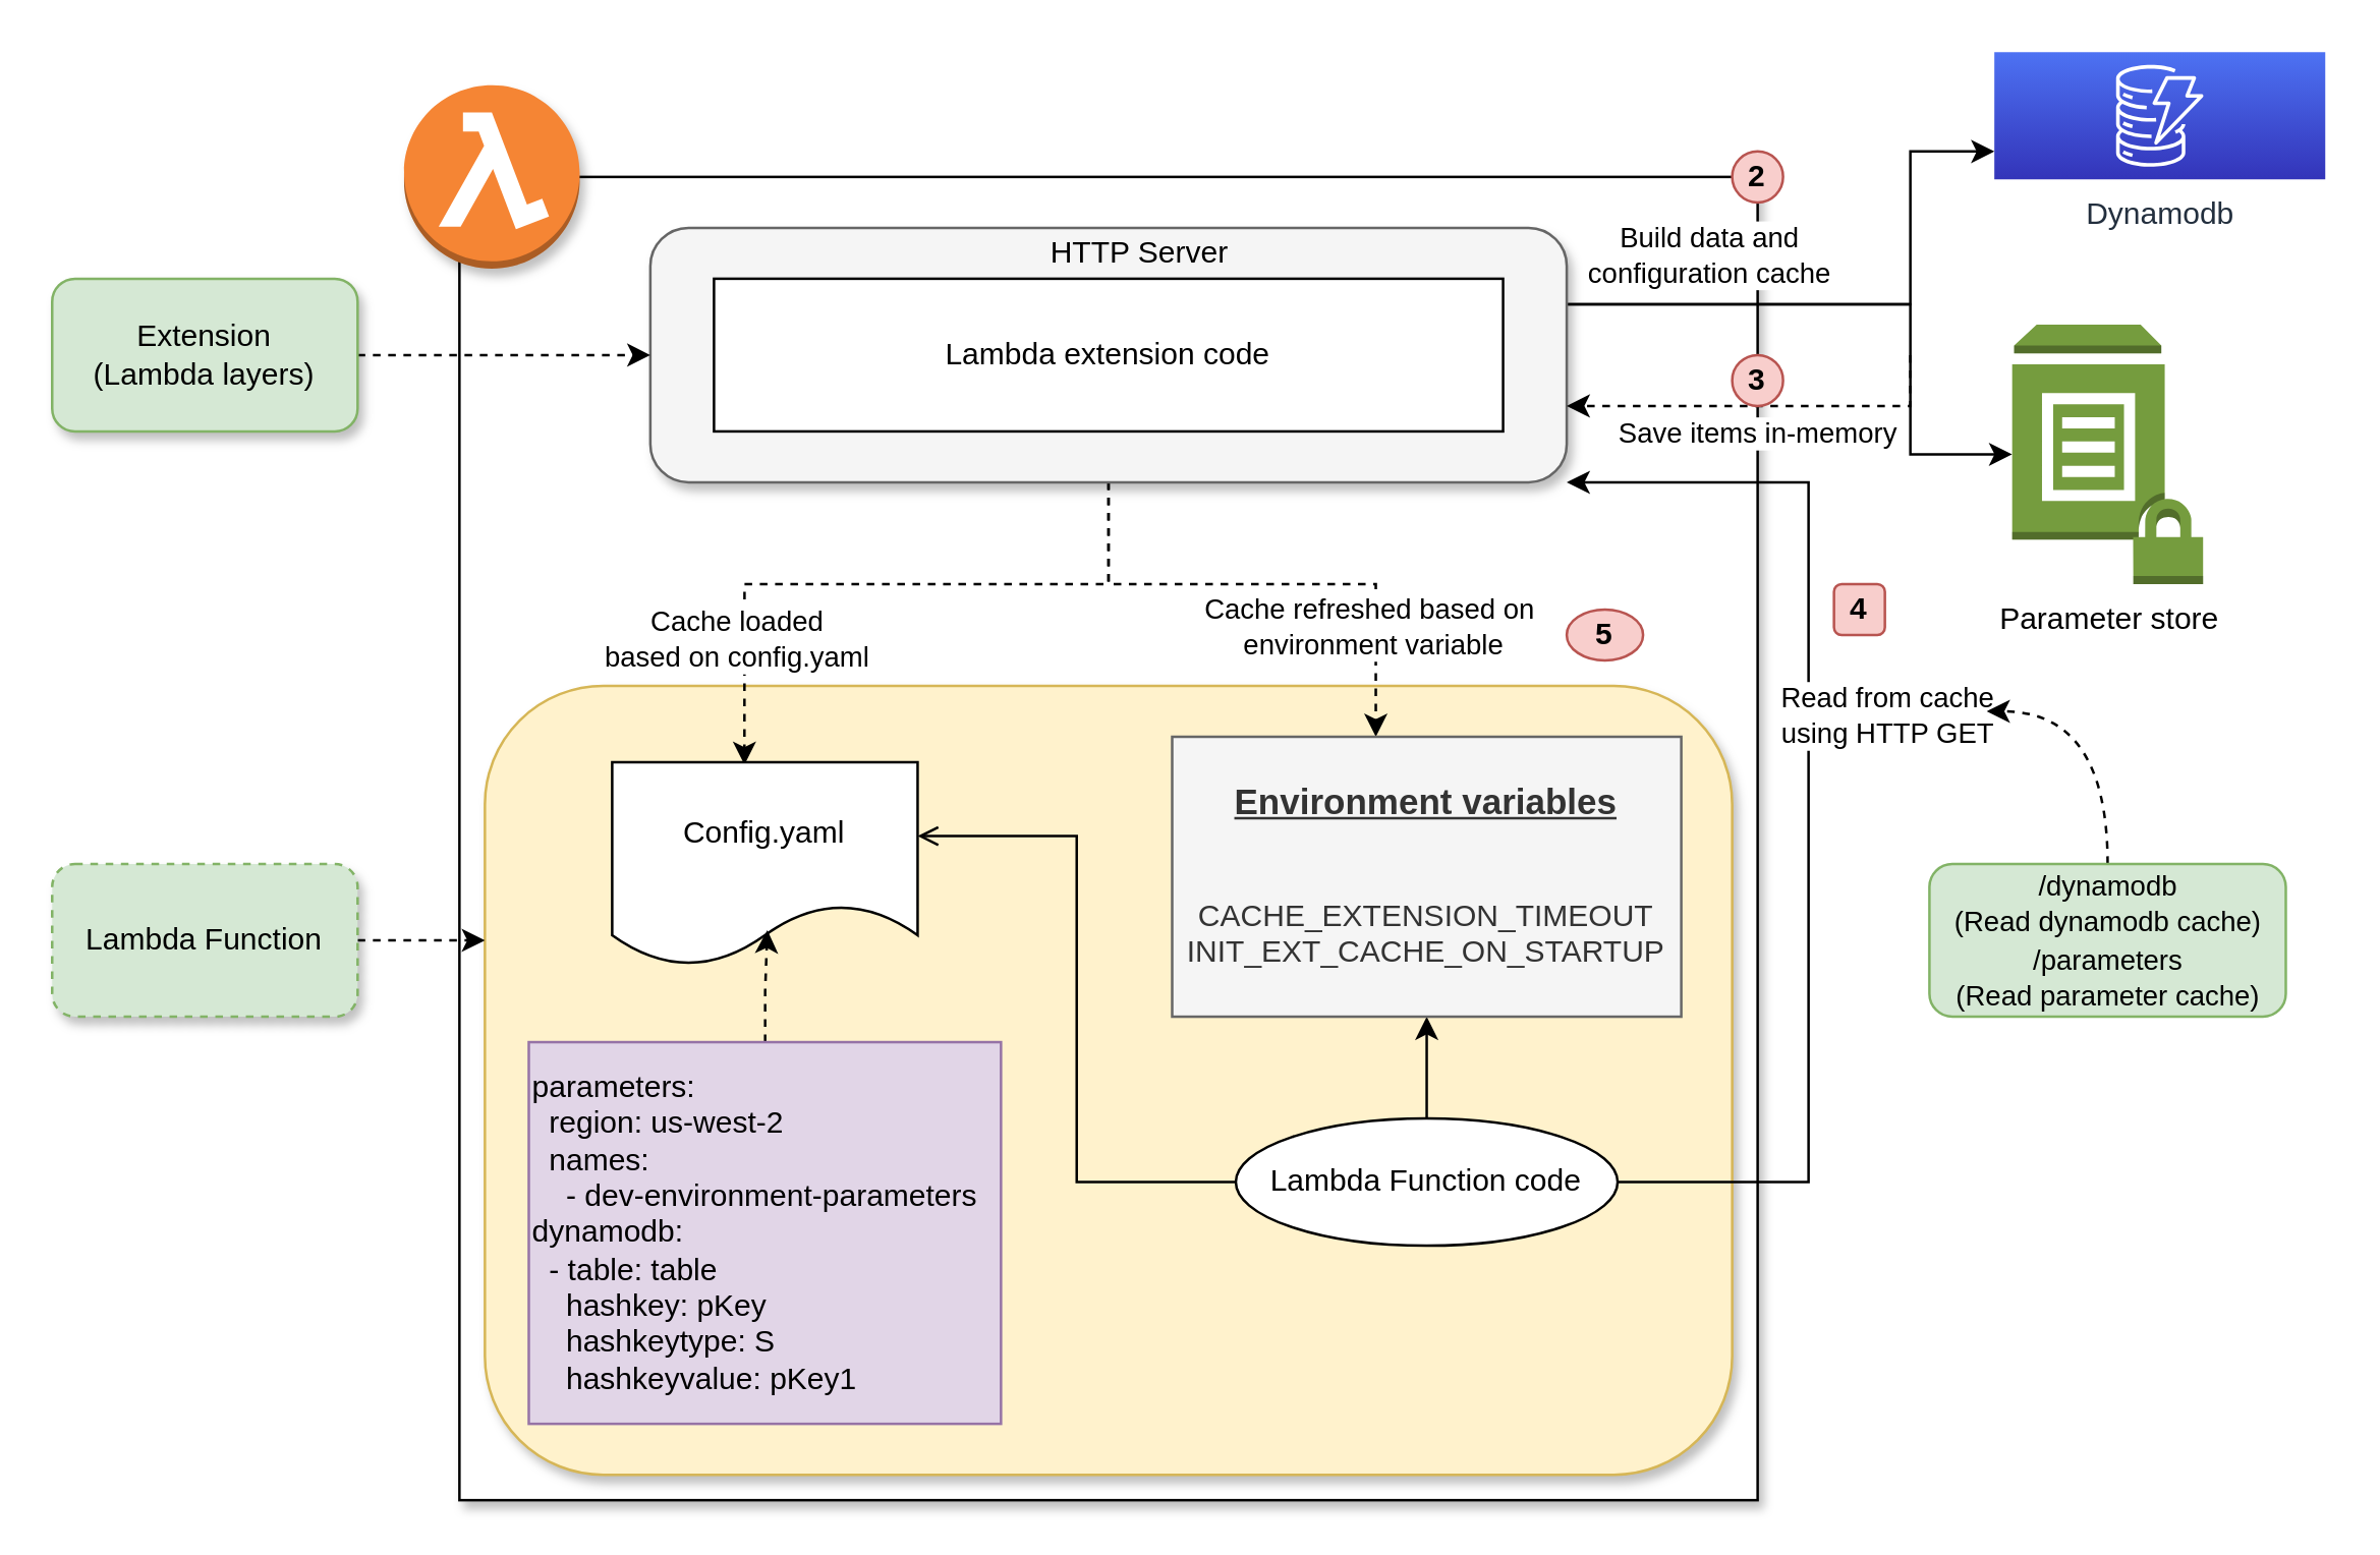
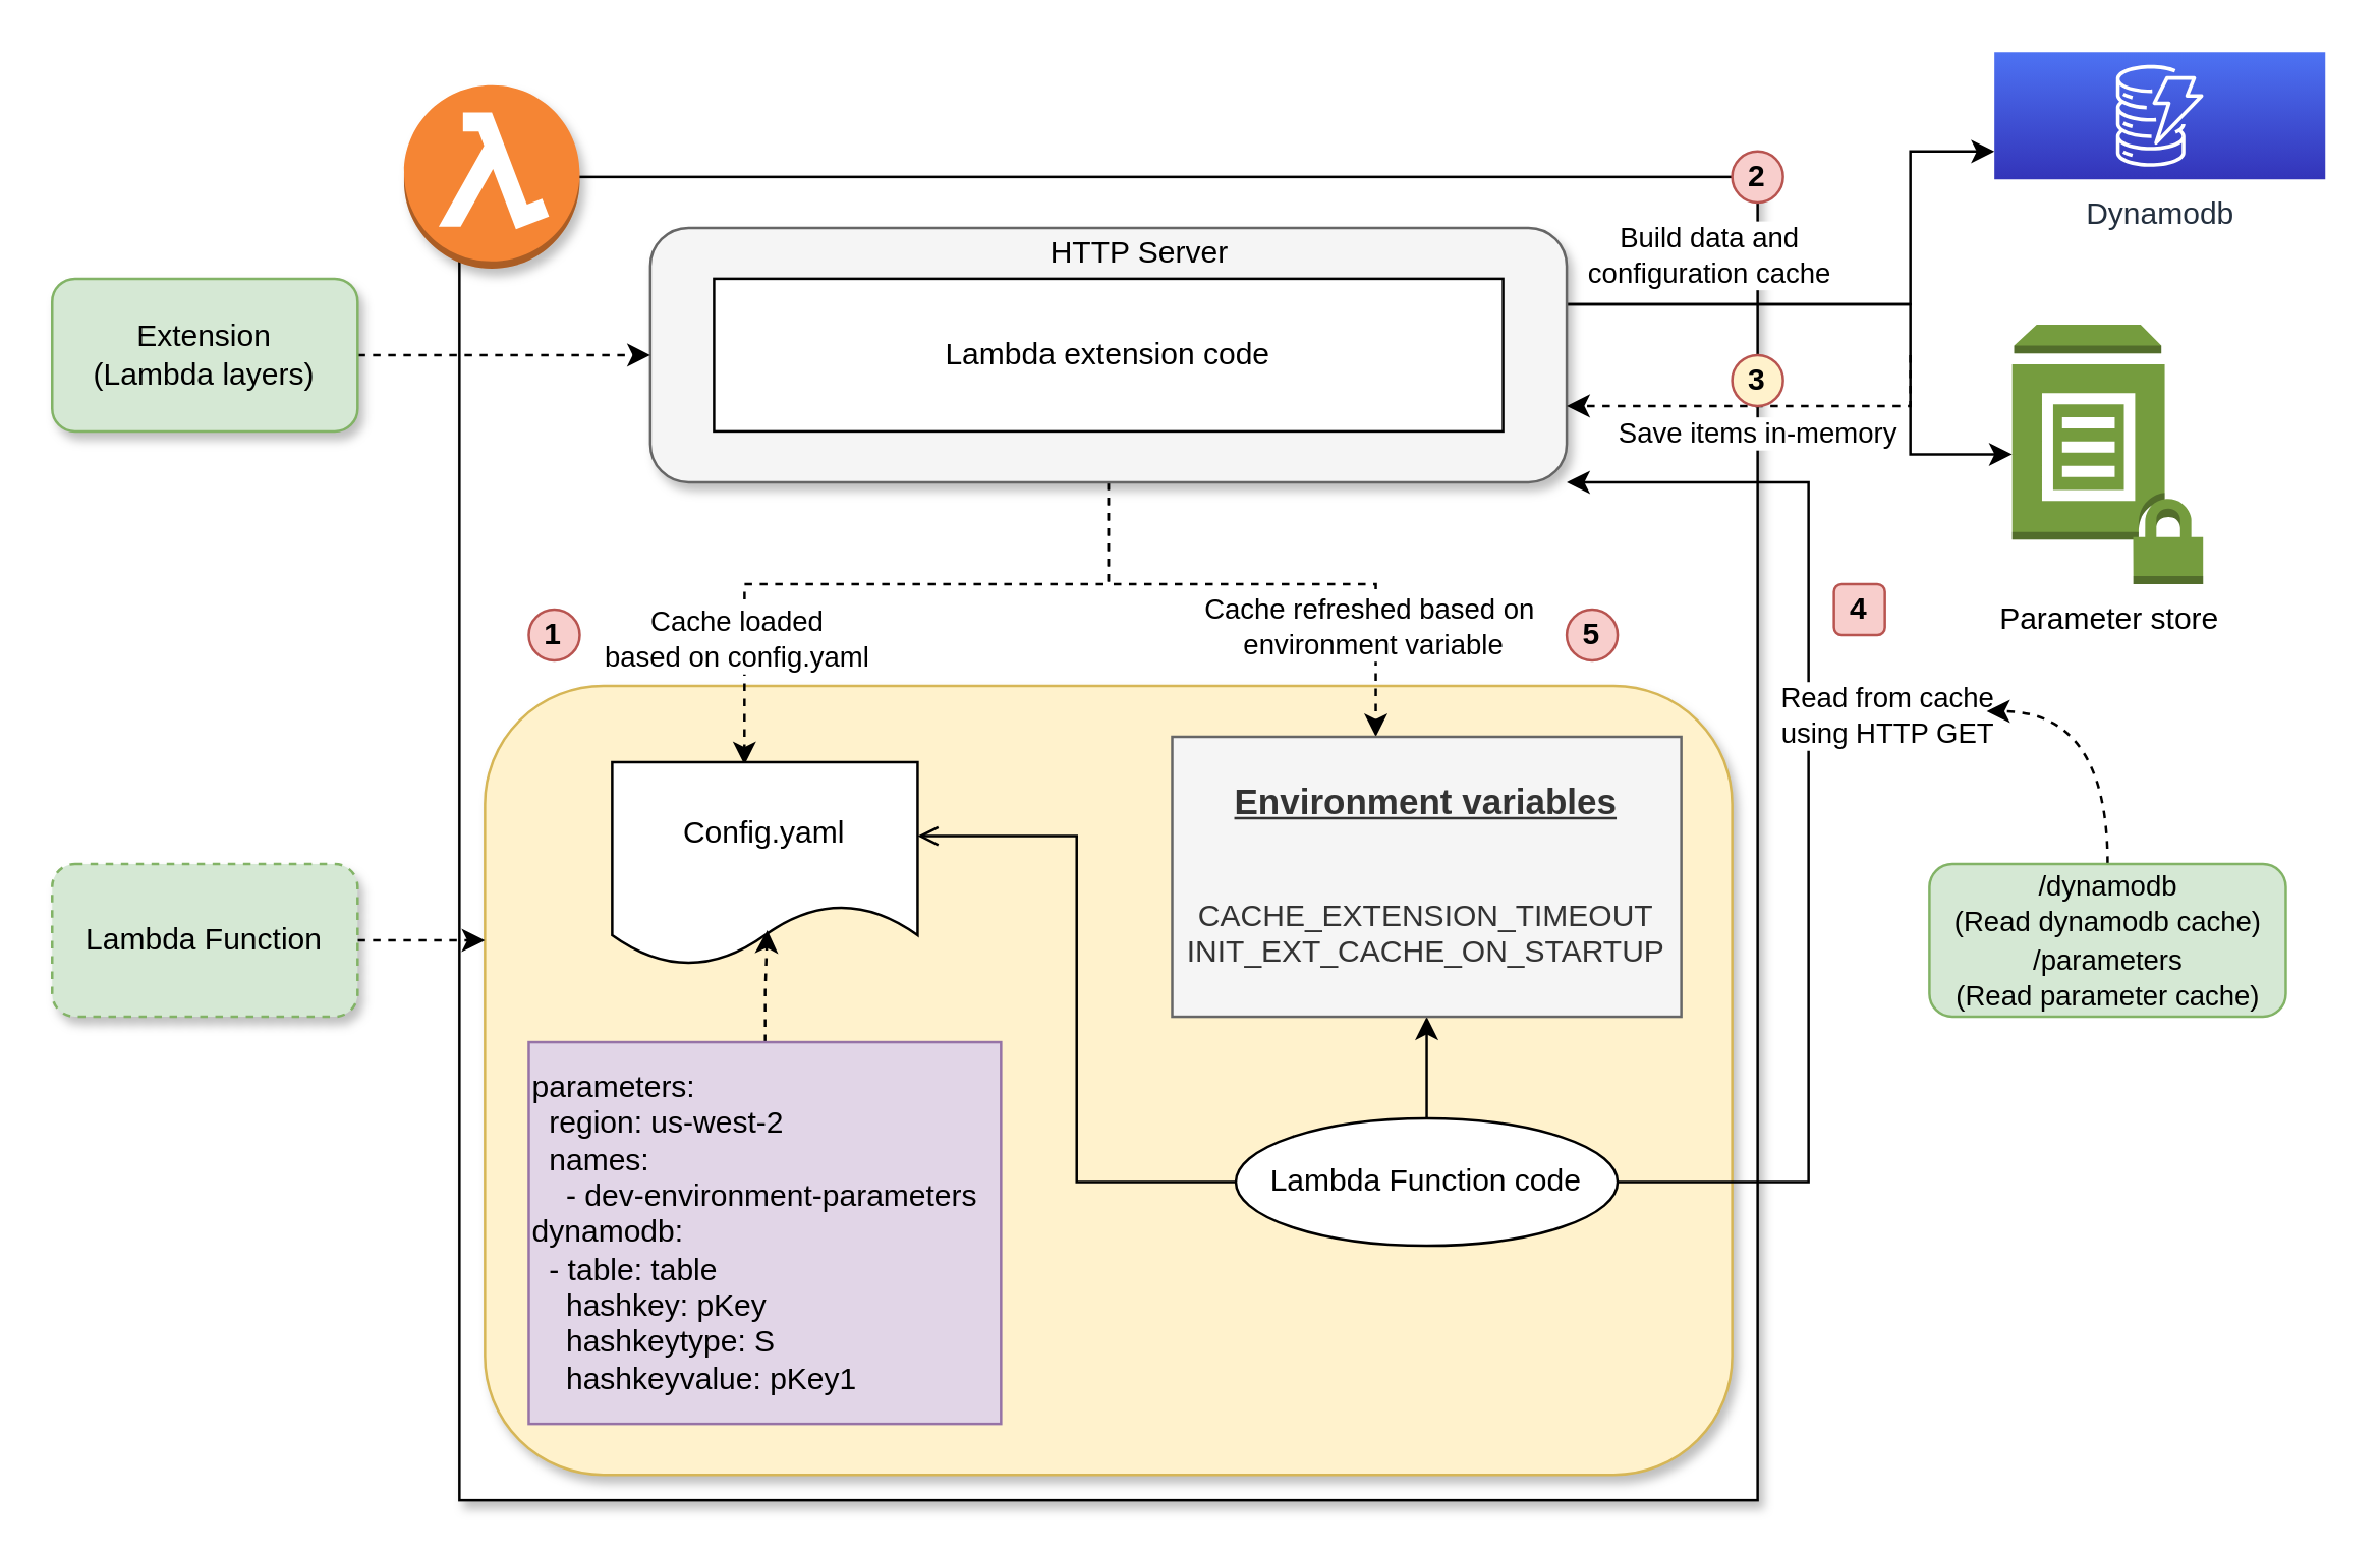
- <mxCell id="30" value="3" style="ellipse;whiteSpace=wrap;html=1;aspect=fixed;fillColor=#f8cecc;strokeColor=#b85450;fontStyle=1" parent="1" vertex="1"><mxGeometry x="680" y="139" width="20" height="20" as="geometry" /></mxCell>
+ <mxCell id="30" value="3" style="ellipse;whiteSpace=wrap;html=1;aspect=fixed;fillColor=#fff2cc;strokeColor=#b85450;fontStyle=1;" parent="1" vertex="1"><mxGeometry x="680" y="139" width="20" height="20" as="geometry" /></mxCell>
+ <mxCell id="23" value="1" style="ellipse;whiteSpace=wrap;html=1;aspect=fixed;fillColor=#f8cecc;strokeColor=#b85450;fontStyle=1" parent="1" vertex="1"><mxGeometry x="207.25" y="239" width="20" height="20" as="geometry" /></mxCell>
- <mxCell id="33" value="5" style="ellipse;whiteSpace=wrap;html=1;aspect=fixed;fillColor=#f8cecc;strokeColor=#b85450;fontStyle=1" parent="1" vertex="1"><mxGeometry x="615" y="239" width="30" height="20" as="geometry" /></mxCell>
+ <mxCell id="33" value="5" style="ellipse;whiteSpace=wrap;html=1;aspect=fixed;fillColor=#f8cecc;strokeColor=#b85450;fontStyle=1" parent="1" vertex="1"><mxGeometry x="615" y="239" width="20" height="20" as="geometry" /></mxCell>
